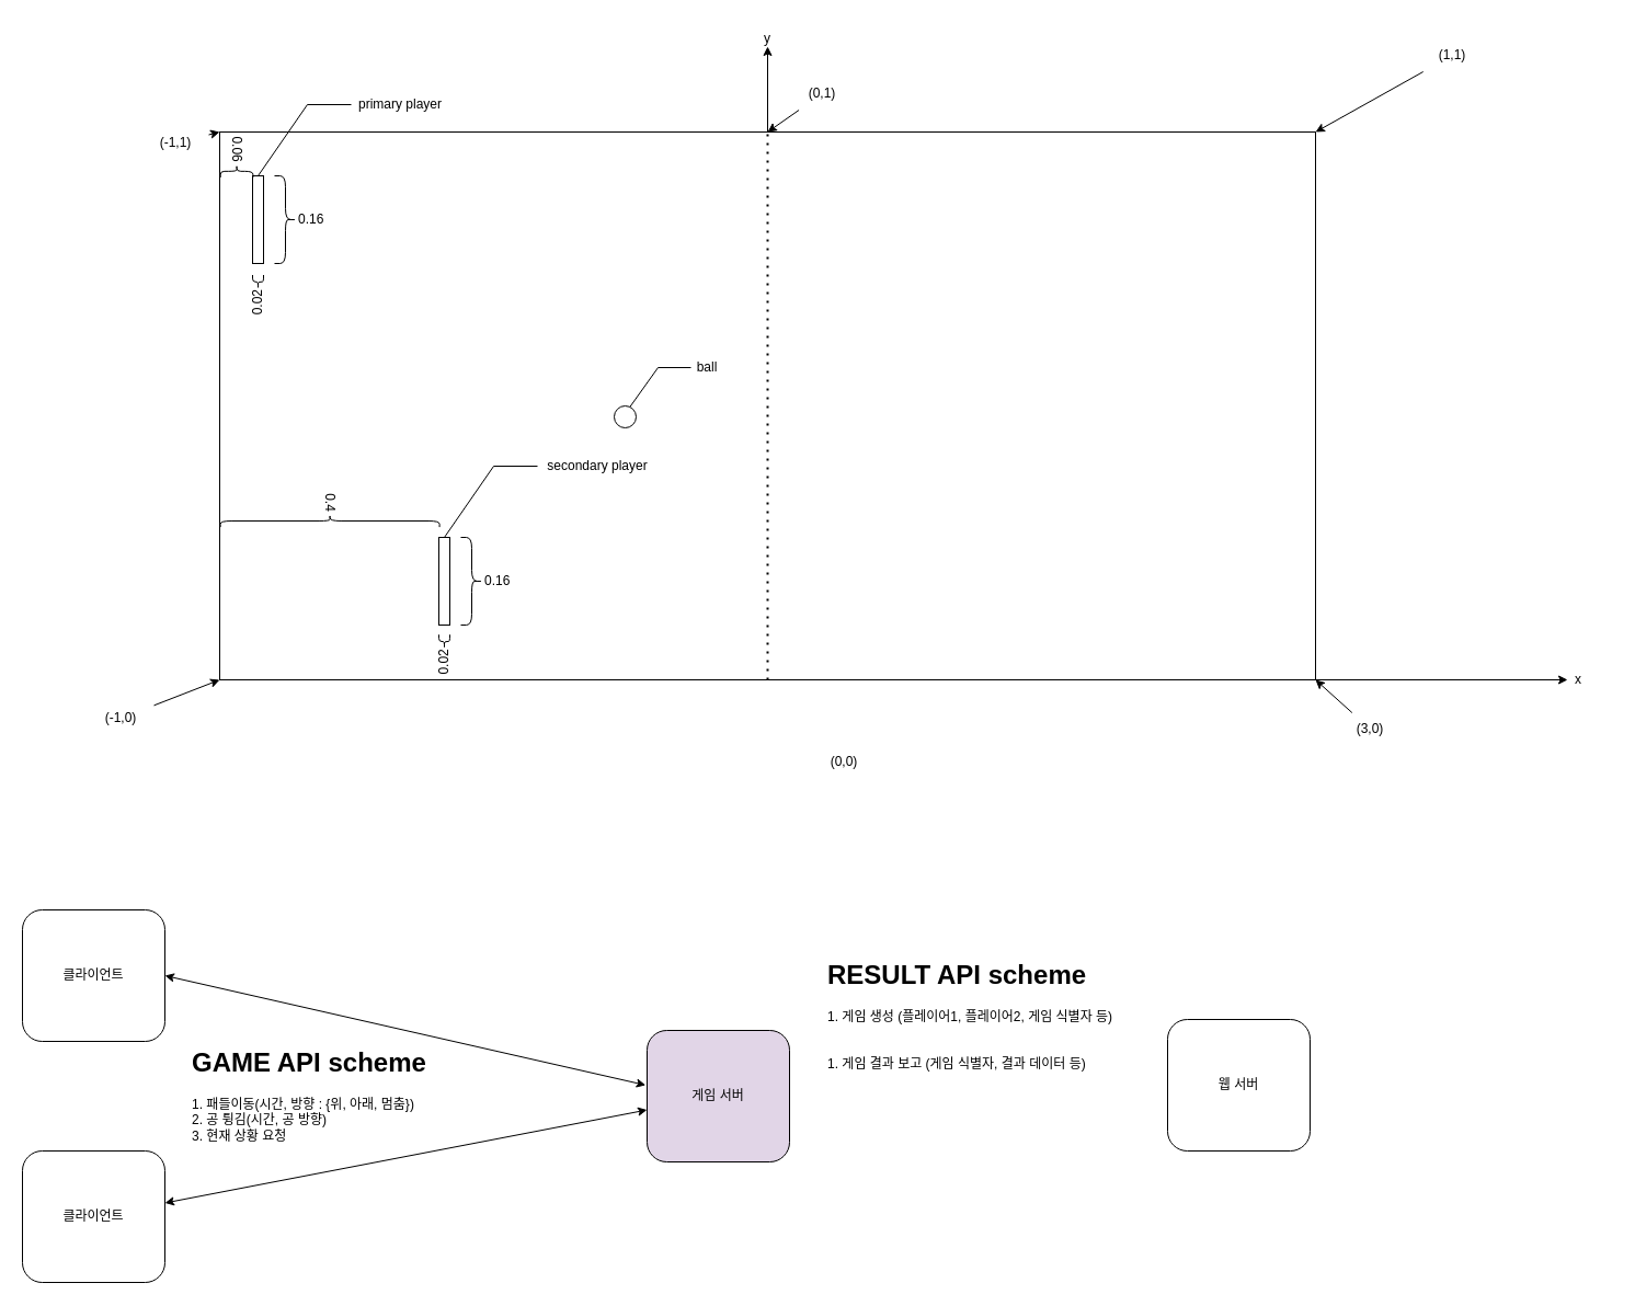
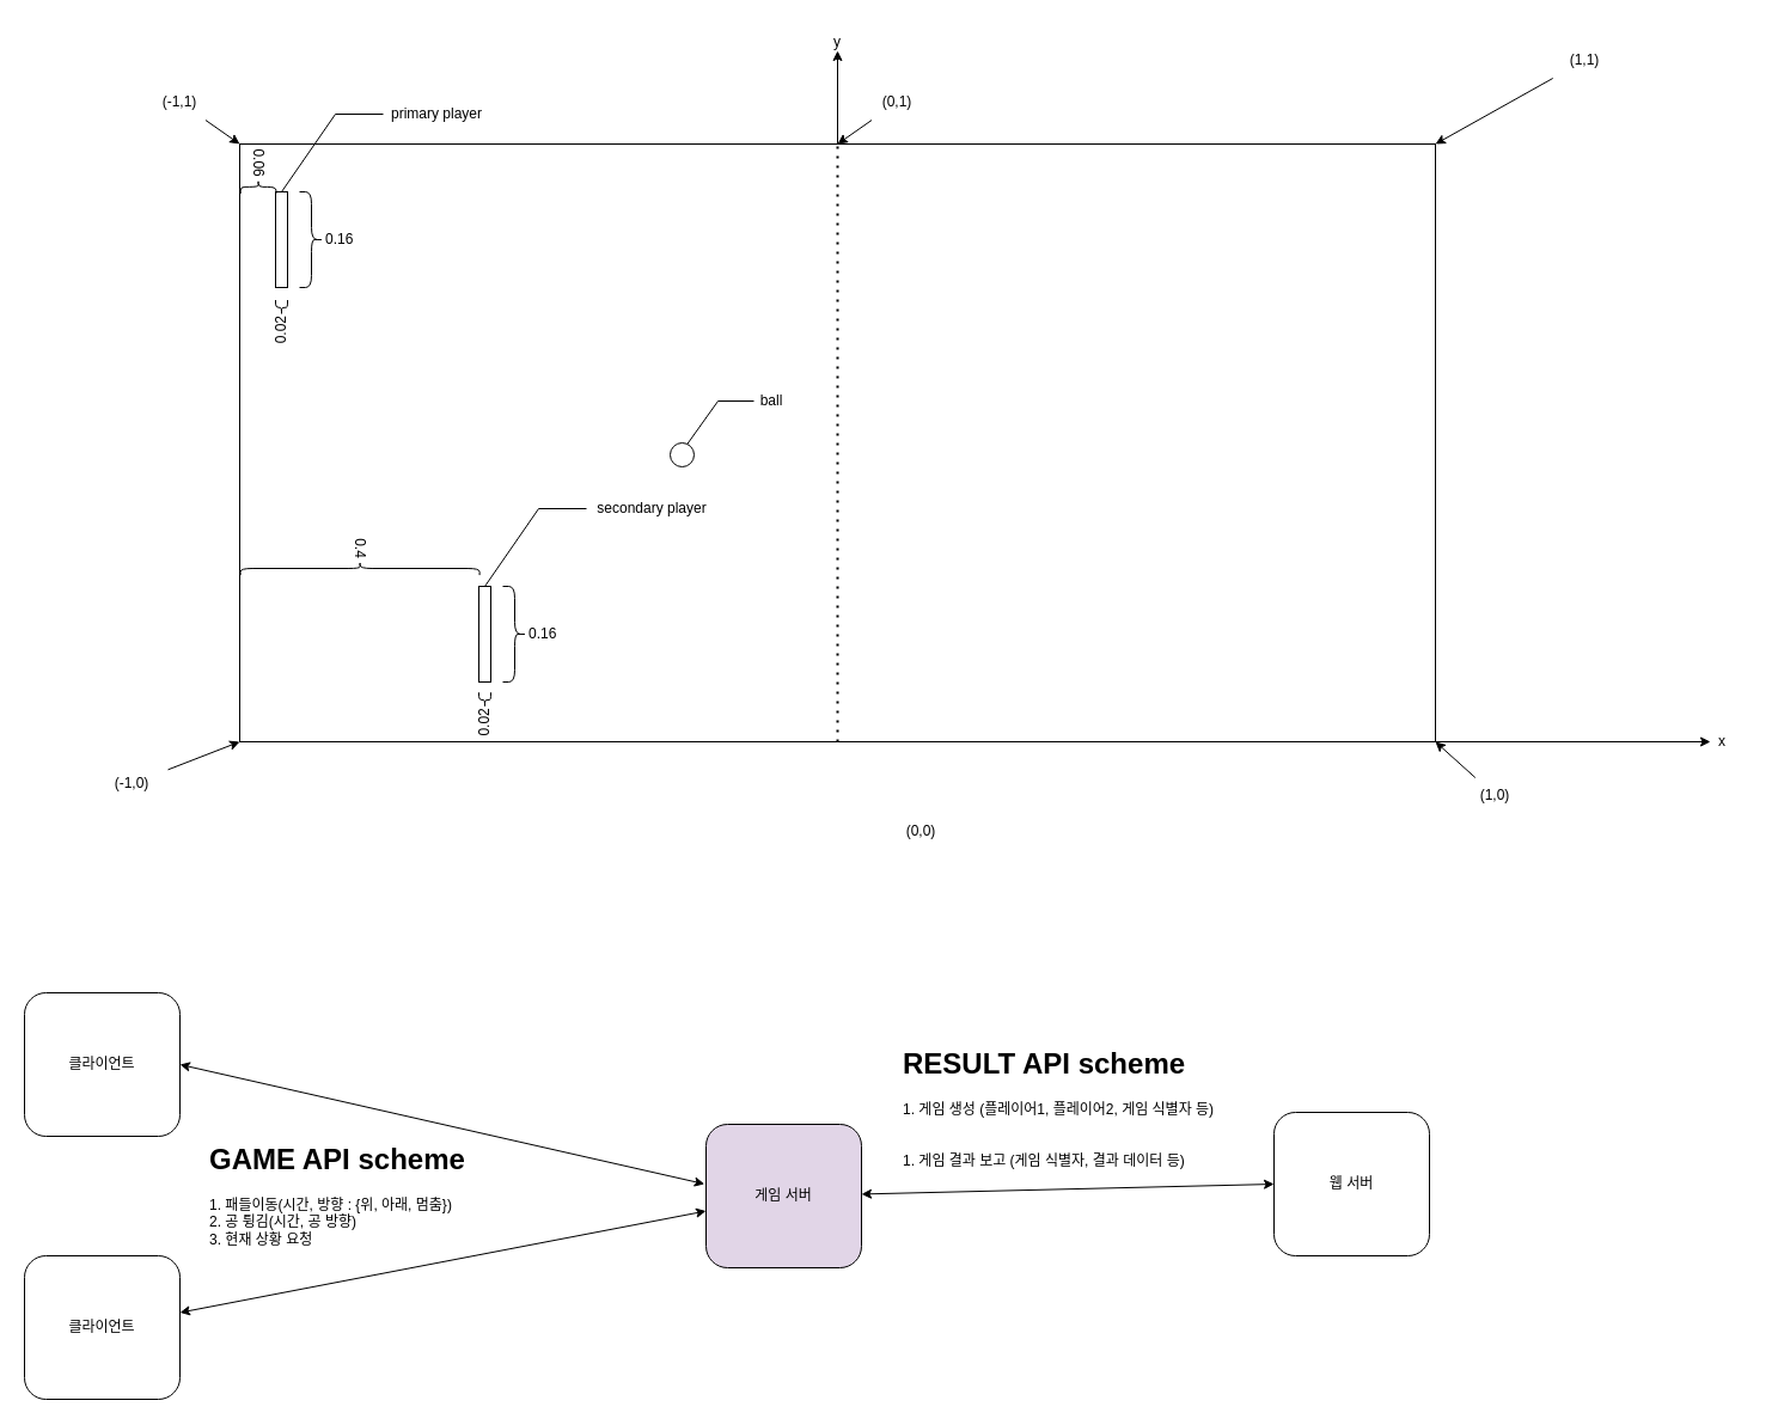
- <mxCell id="27" value="(-1,1)" style="text;html=1;strokeColor=none;fillColor=none;align=center;verticalAlign=middle;whiteSpace=wrap;rounded=0;" parent="1" vertex="1"><mxGeometry x="130" y="115" width="60" height="30" as="geometry" /></mxCell>
+ <mxCell id="27" value="(-1,1)" style="text;html=1;strokeColor=none;fillColor=none;align=center;verticalAlign=middle;whiteSpace=wrap;rounded=0;" parent="1" vertex="1"><mxGeometry x="120" y="70" width="60" height="30" as="geometry" /></mxCell>
- <mxCell id="29" value="(3,0)" style="text;html=1;strokeColor=none;fillColor=none;align=center;verticalAlign=middle;whiteSpace=wrap;rounded=0;" parent="1" vertex="1"><mxGeometry x="1220" y="650" width="60" height="30" as="geometry" /></mxCell>
+ <mxCell id="29" value="(1,0)" style="text;html=1;strokeColor=none;fillColor=none;align=center;verticalAlign=middle;whiteSpace=wrap;rounded=0;" parent="1" vertex="1"><mxGeometry x="1220" y="650" width="60" height="30" as="geometry" /></mxCell>
+ <mxCell id="36" style="edgeStyle=none;html=1;entryX=0;entryY=0.5;entryDx=0;entryDy=0;startArrow=classic;startFill=1;" edge="1" parent="1" source="37" target="38"><mxGeometry relative="1" as="geometry" /></mxCell>
